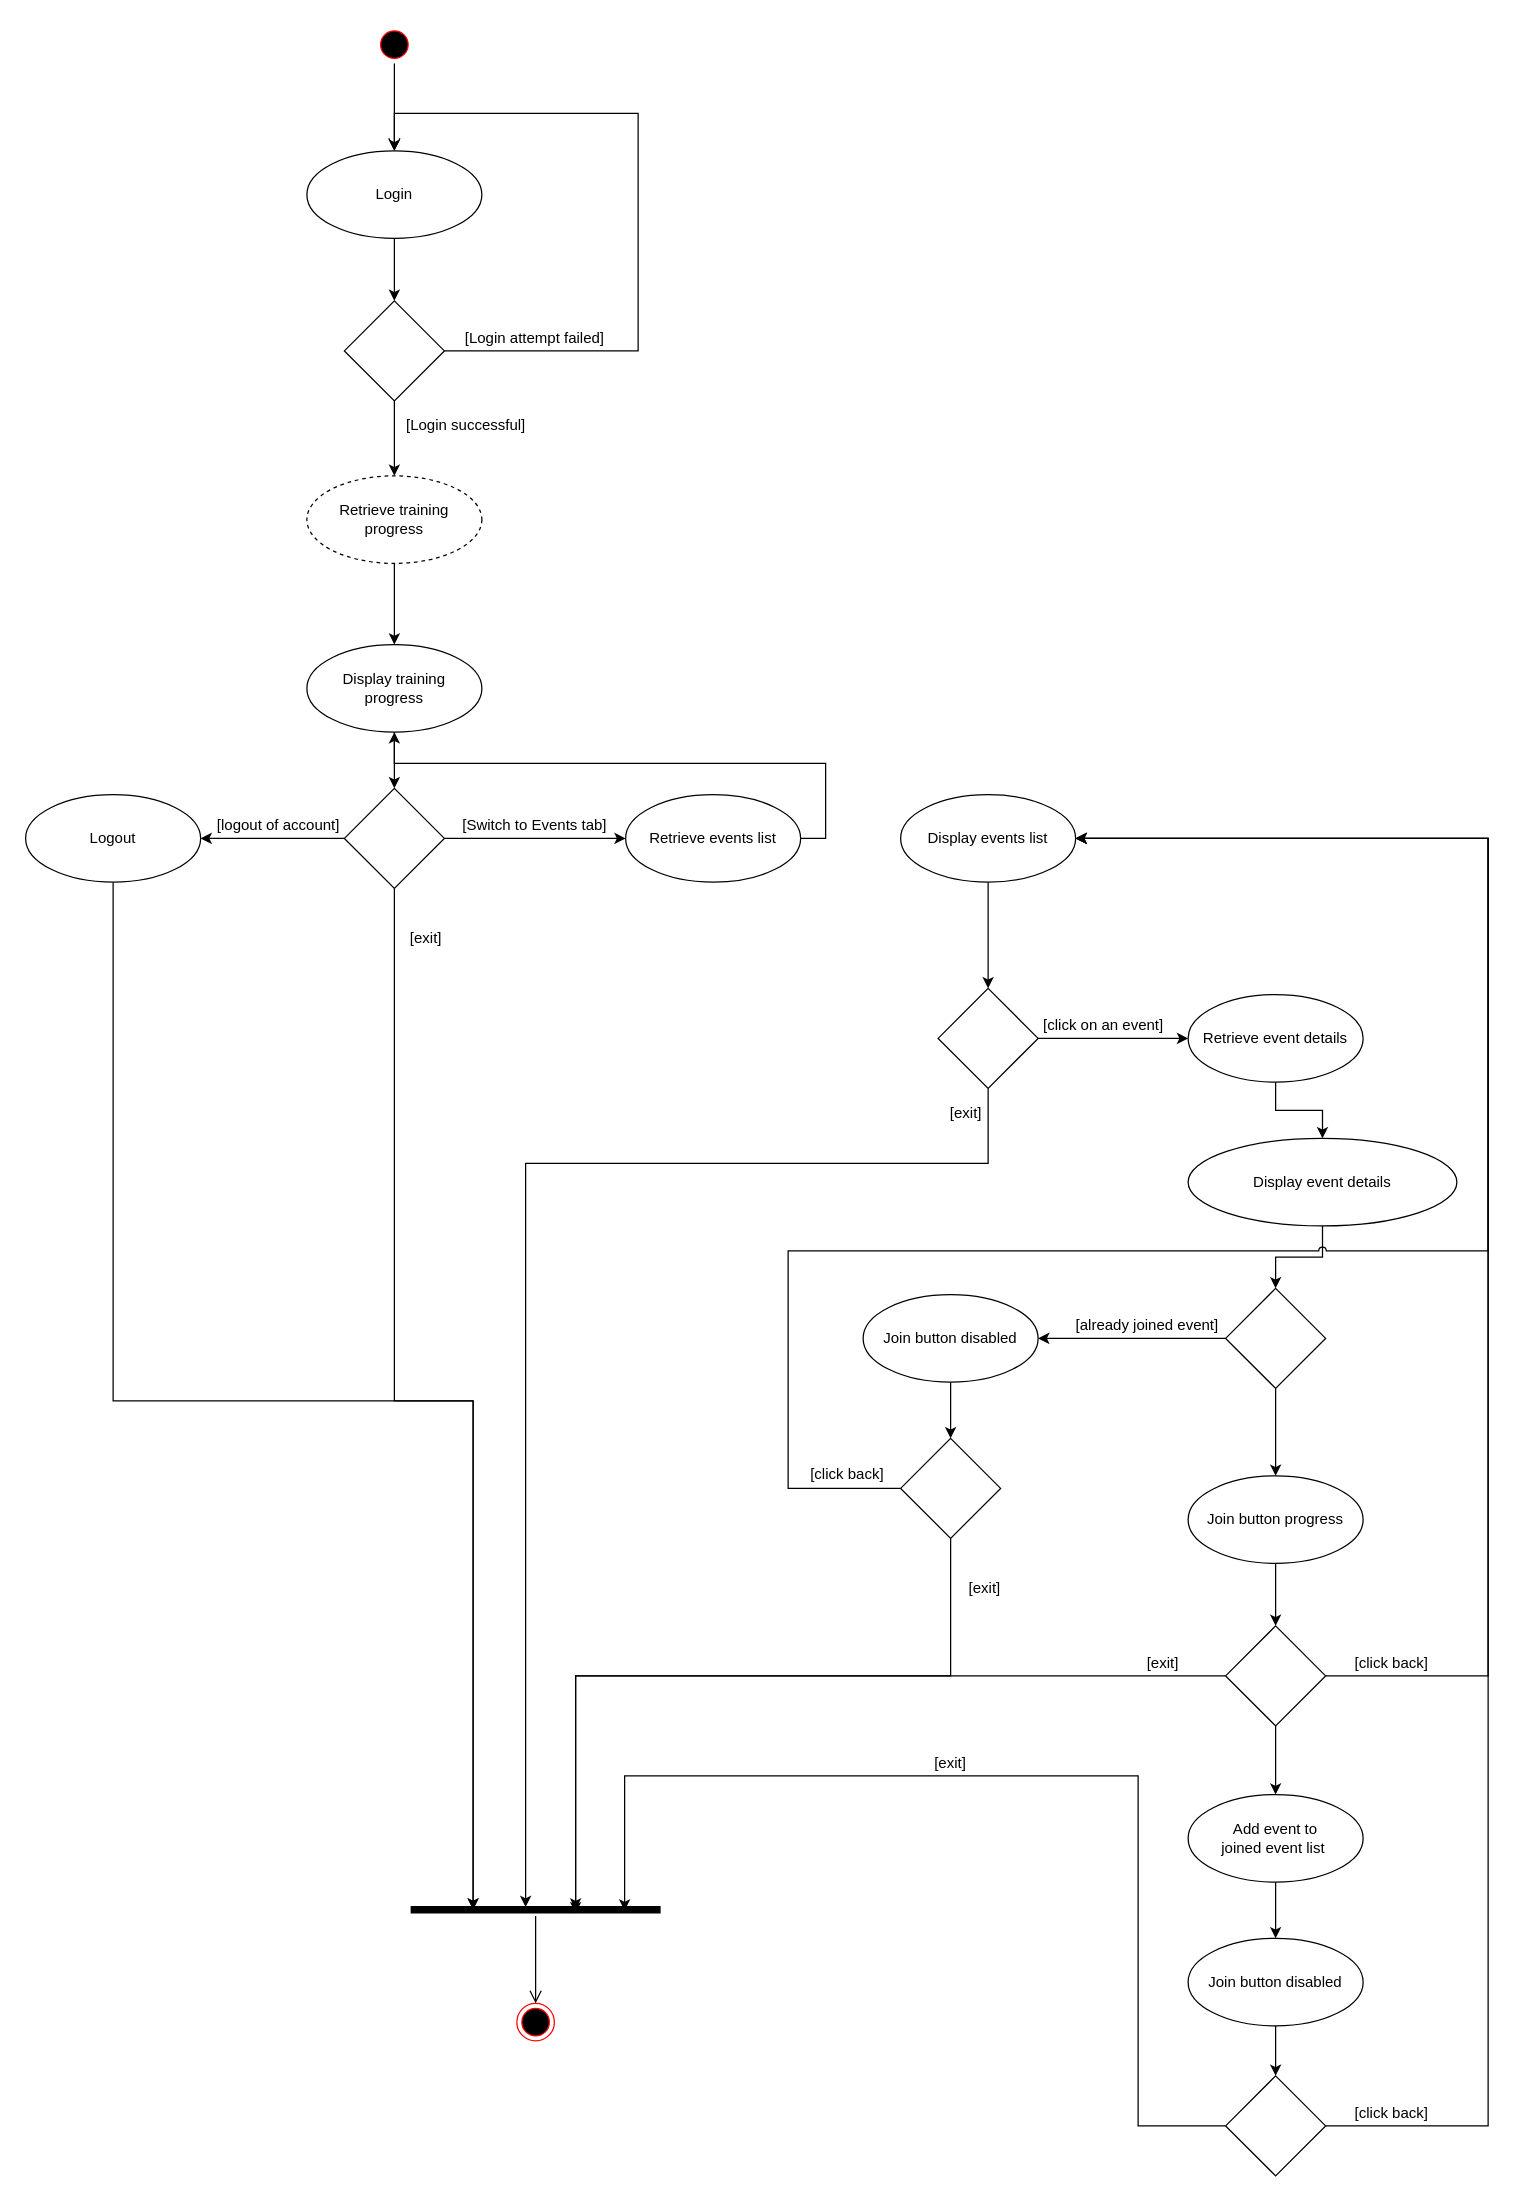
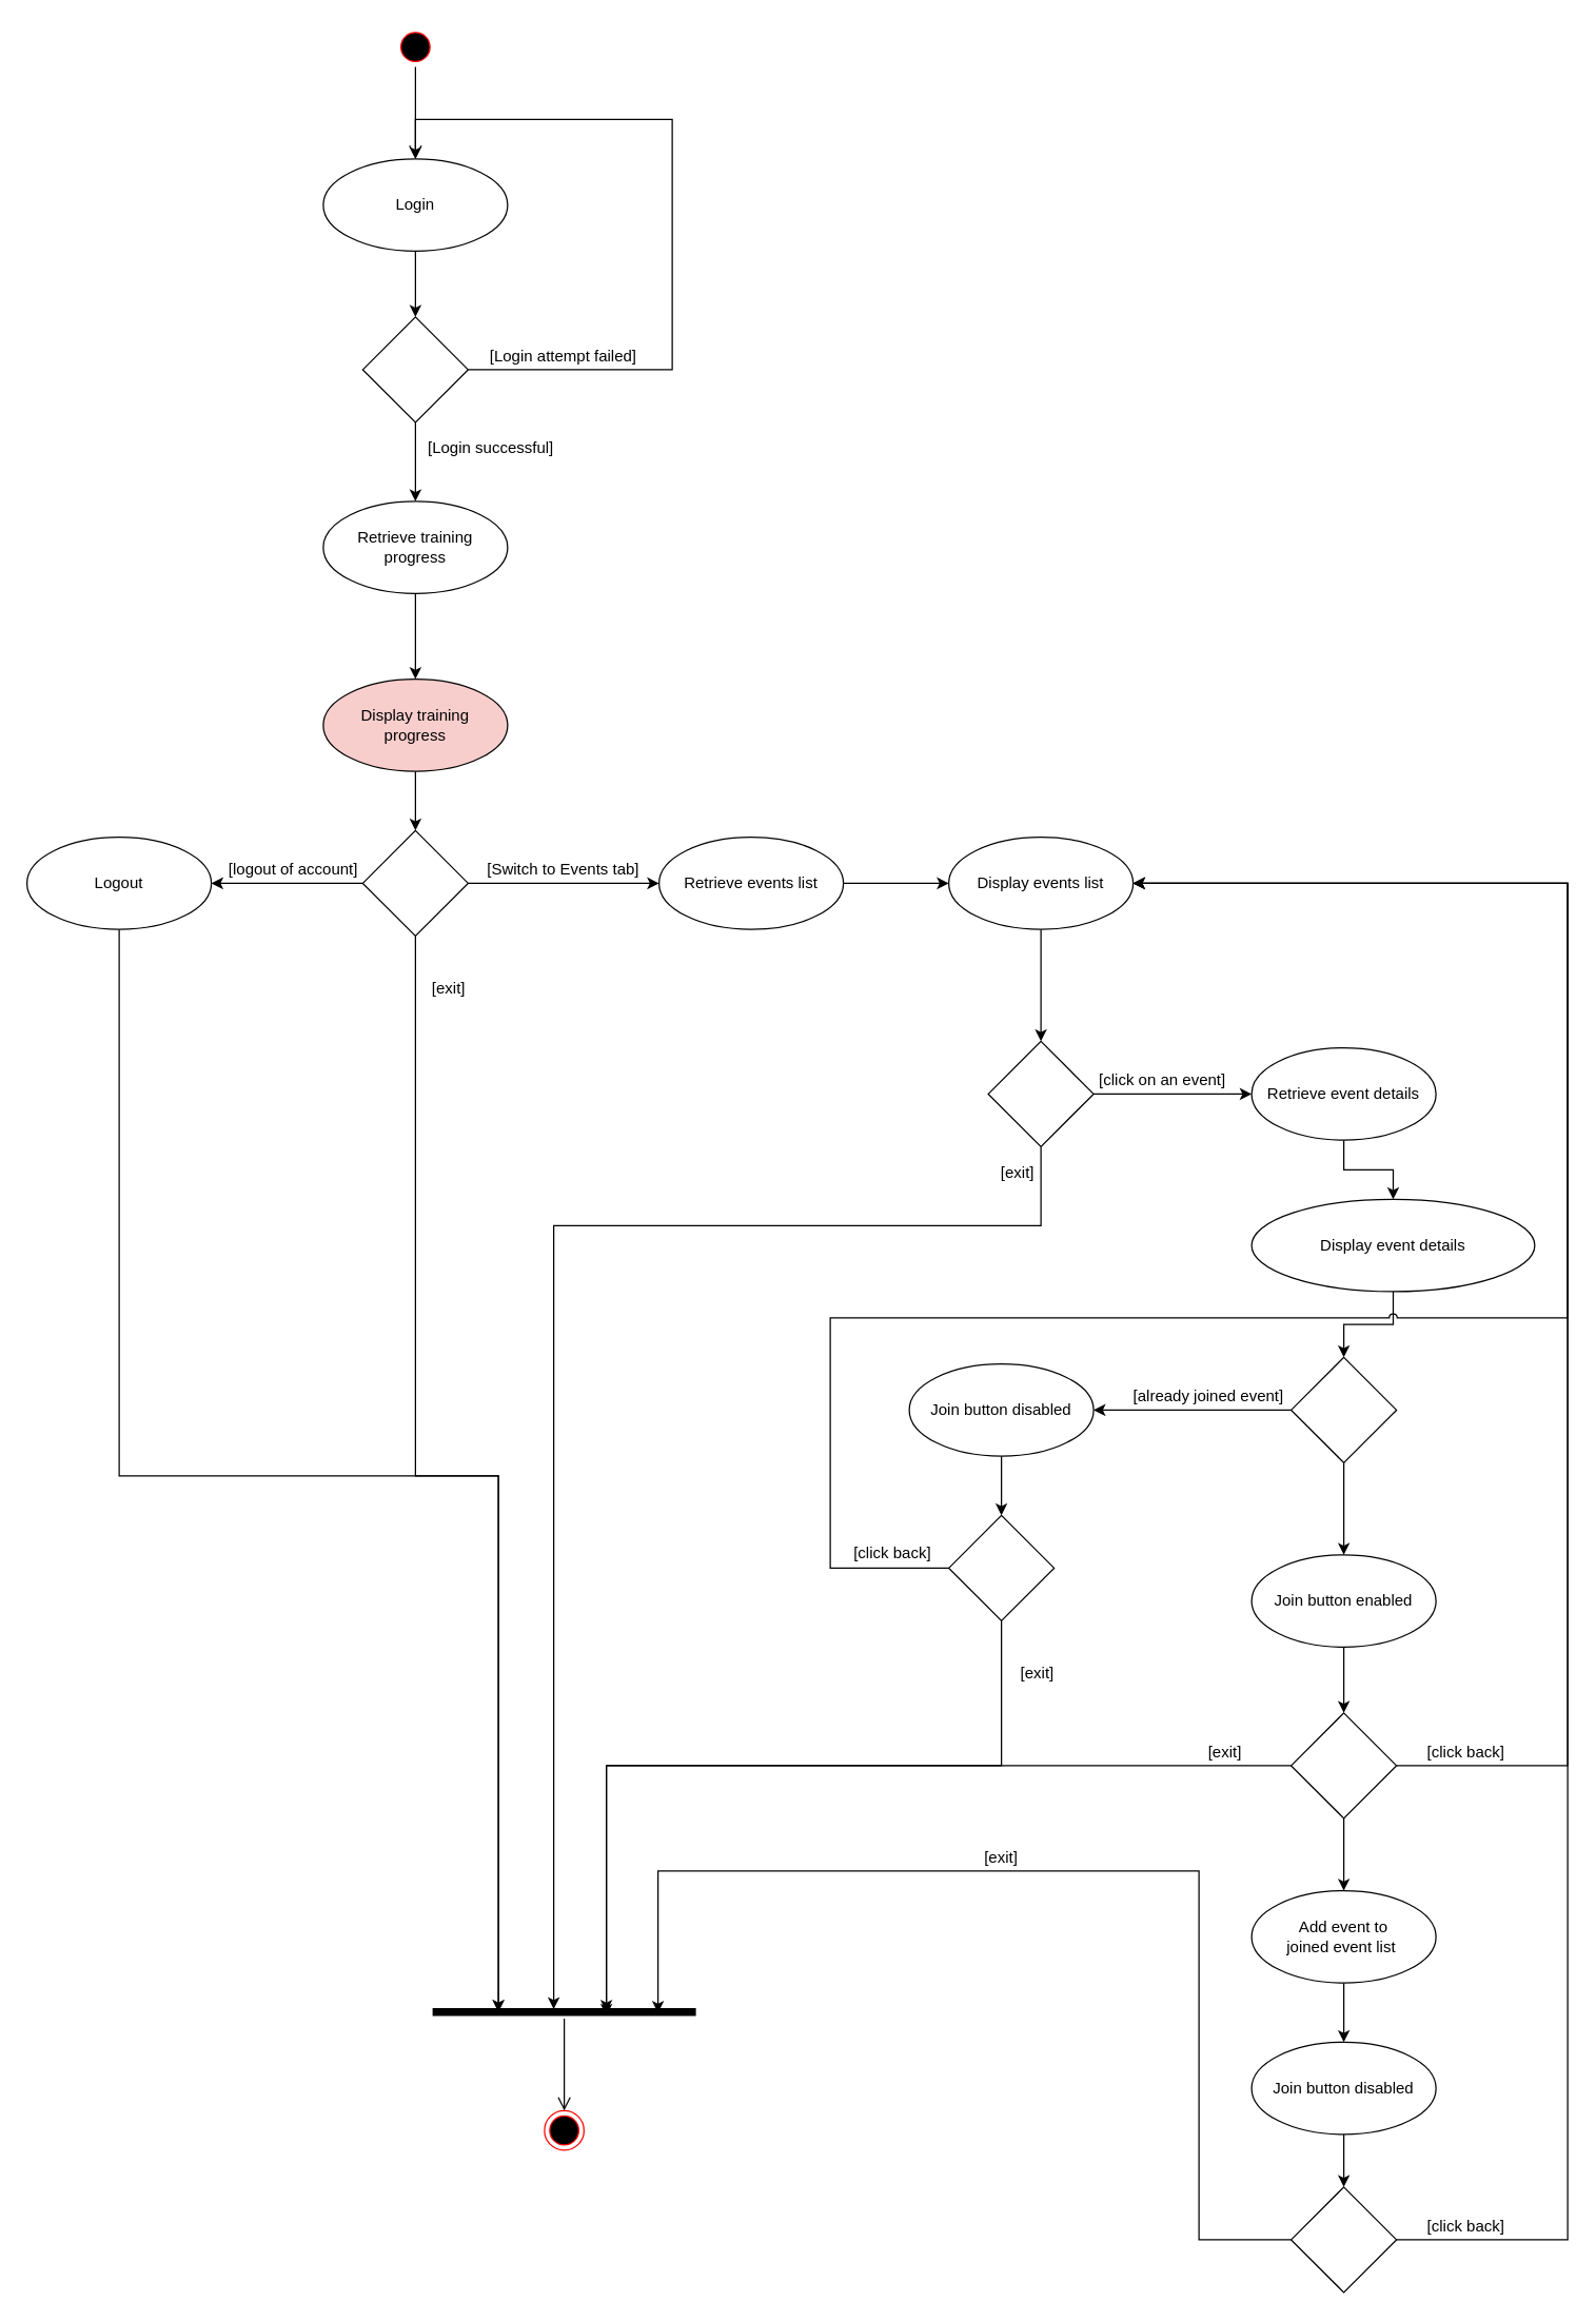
- <mxCell id="18" value="Retrieve training&lt;br&gt;progress" style="ellipse;whiteSpace=wrap;html=1;dashed=1;" parent="1" vertex="1"><mxGeometry x="245" y="380" width="140" height="70" as="geometry" /></mxCell>
+ <mxCell id="18" value="Retrieve training&lt;br&gt;progress" style="ellipse;whiteSpace=wrap;html=1;" parent="1" vertex="1"><mxGeometry x="245" y="380" width="140" height="70" as="geometry" /></mxCell>
- <mxCell id="9" value="Display training &lt;br&gt;progress" style="ellipse;whiteSpace=wrap;html=1;" parent="1" vertex="1"><mxGeometry x="245" y="515" width="140" height="70" as="geometry" /></mxCell>
+ <mxCell id="9" value="Display training &lt;br&gt;progress" style="ellipse;whiteSpace=wrap;html=1;fillColor=#f8cecc;" parent="1" vertex="1"><mxGeometry x="245" y="515" width="140" height="70" as="geometry" /></mxCell>
- <mxCell id="19" style="edgeStyle=orthogonalEdgeStyle;rounded=0;orthogonalLoop=1;jettySize=auto;html=1;exitX=1;exitY=0.5;exitDx=0;exitDy=0;" edge="1" parent="1" source="20" target="9"><mxGeometry relative="1" as="geometry" /></mxCell>
+ <mxCell id="19" style="edgeStyle=orthogonalEdgeStyle;rounded=0;orthogonalLoop=1;jettySize=auto;html=1;exitX=1;exitY=0.5;exitDx=0;exitDy=0;entryX=0;entryY=0.5;entryDx=0;entryDy=0;" edge="1" parent="1" source="20" target="7"><mxGeometry relative="1" as="geometry" /></mxCell>
- <mxCell id="44" value="Join button progress" style="ellipse;whiteSpace=wrap;html=1;" vertex="1" parent="1"><mxGeometry x="950" y="1180" width="140" height="70" as="geometry" /></mxCell>
+ <mxCell id="44" value="Join button enabled" style="ellipse;whiteSpace=wrap;html=1;" vertex="1" parent="1"><mxGeometry x="950" y="1180" width="140" height="70" as="geometry" /></mxCell>
